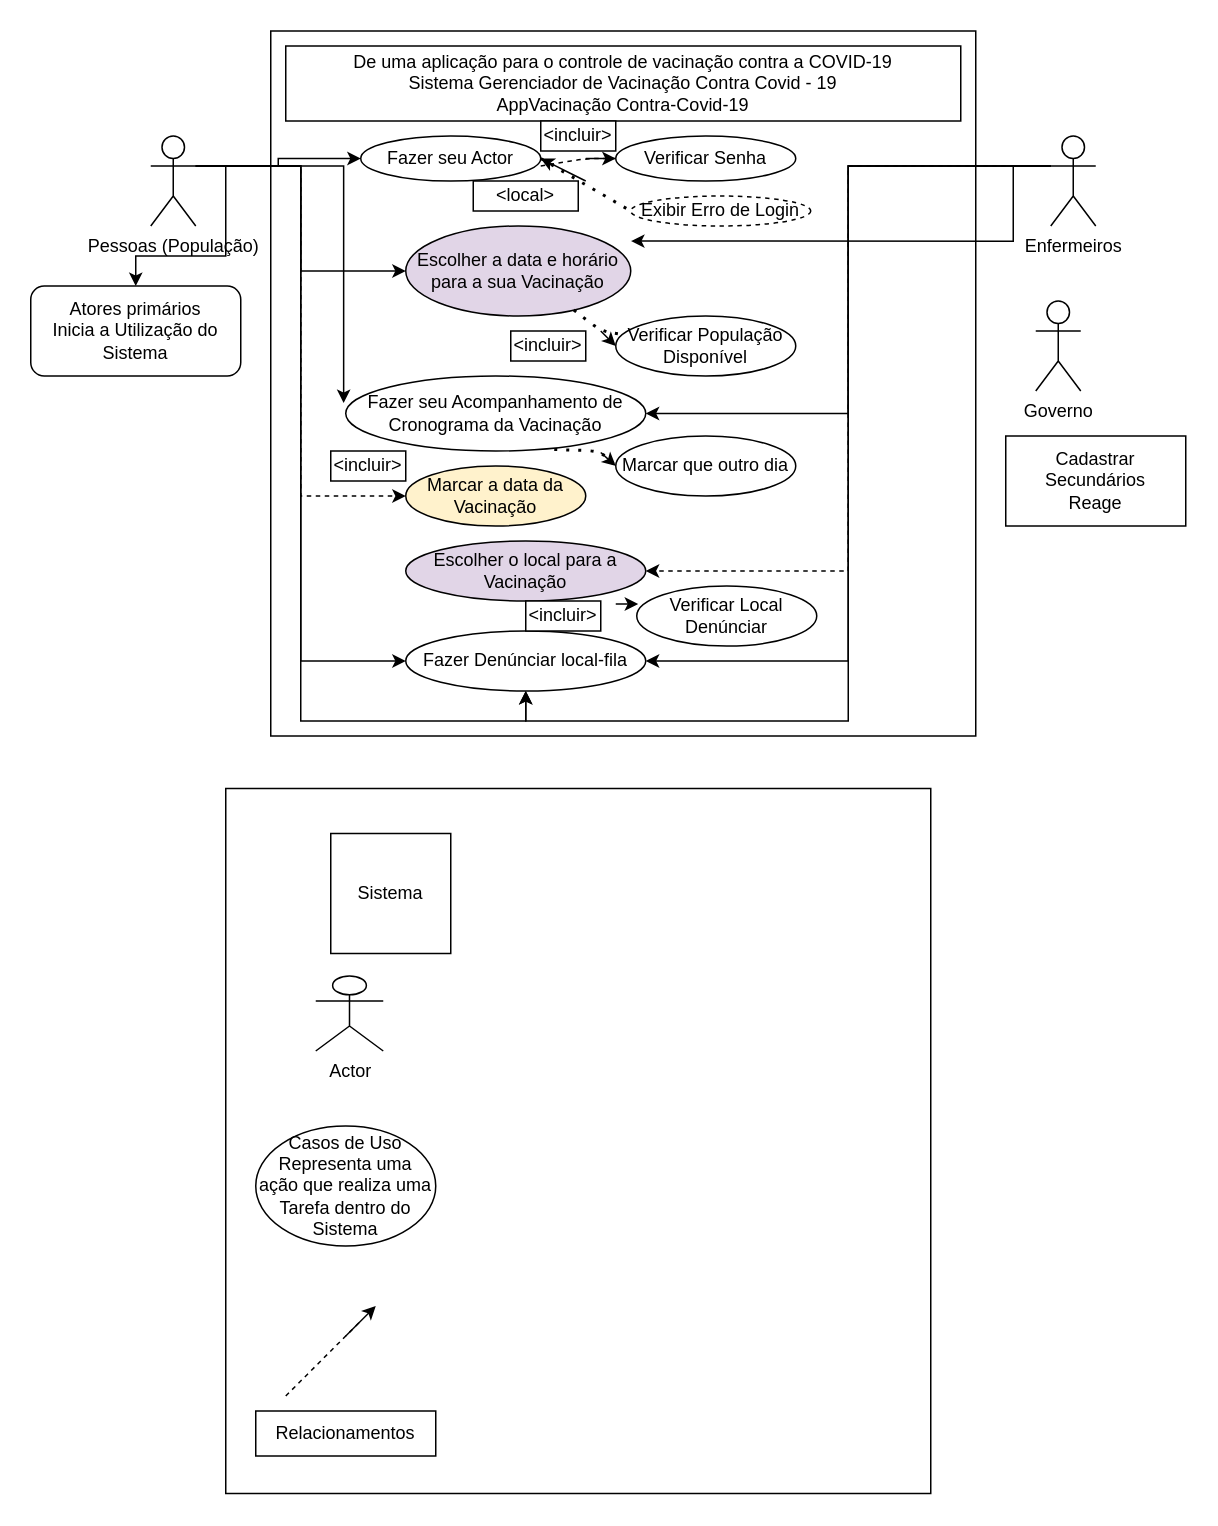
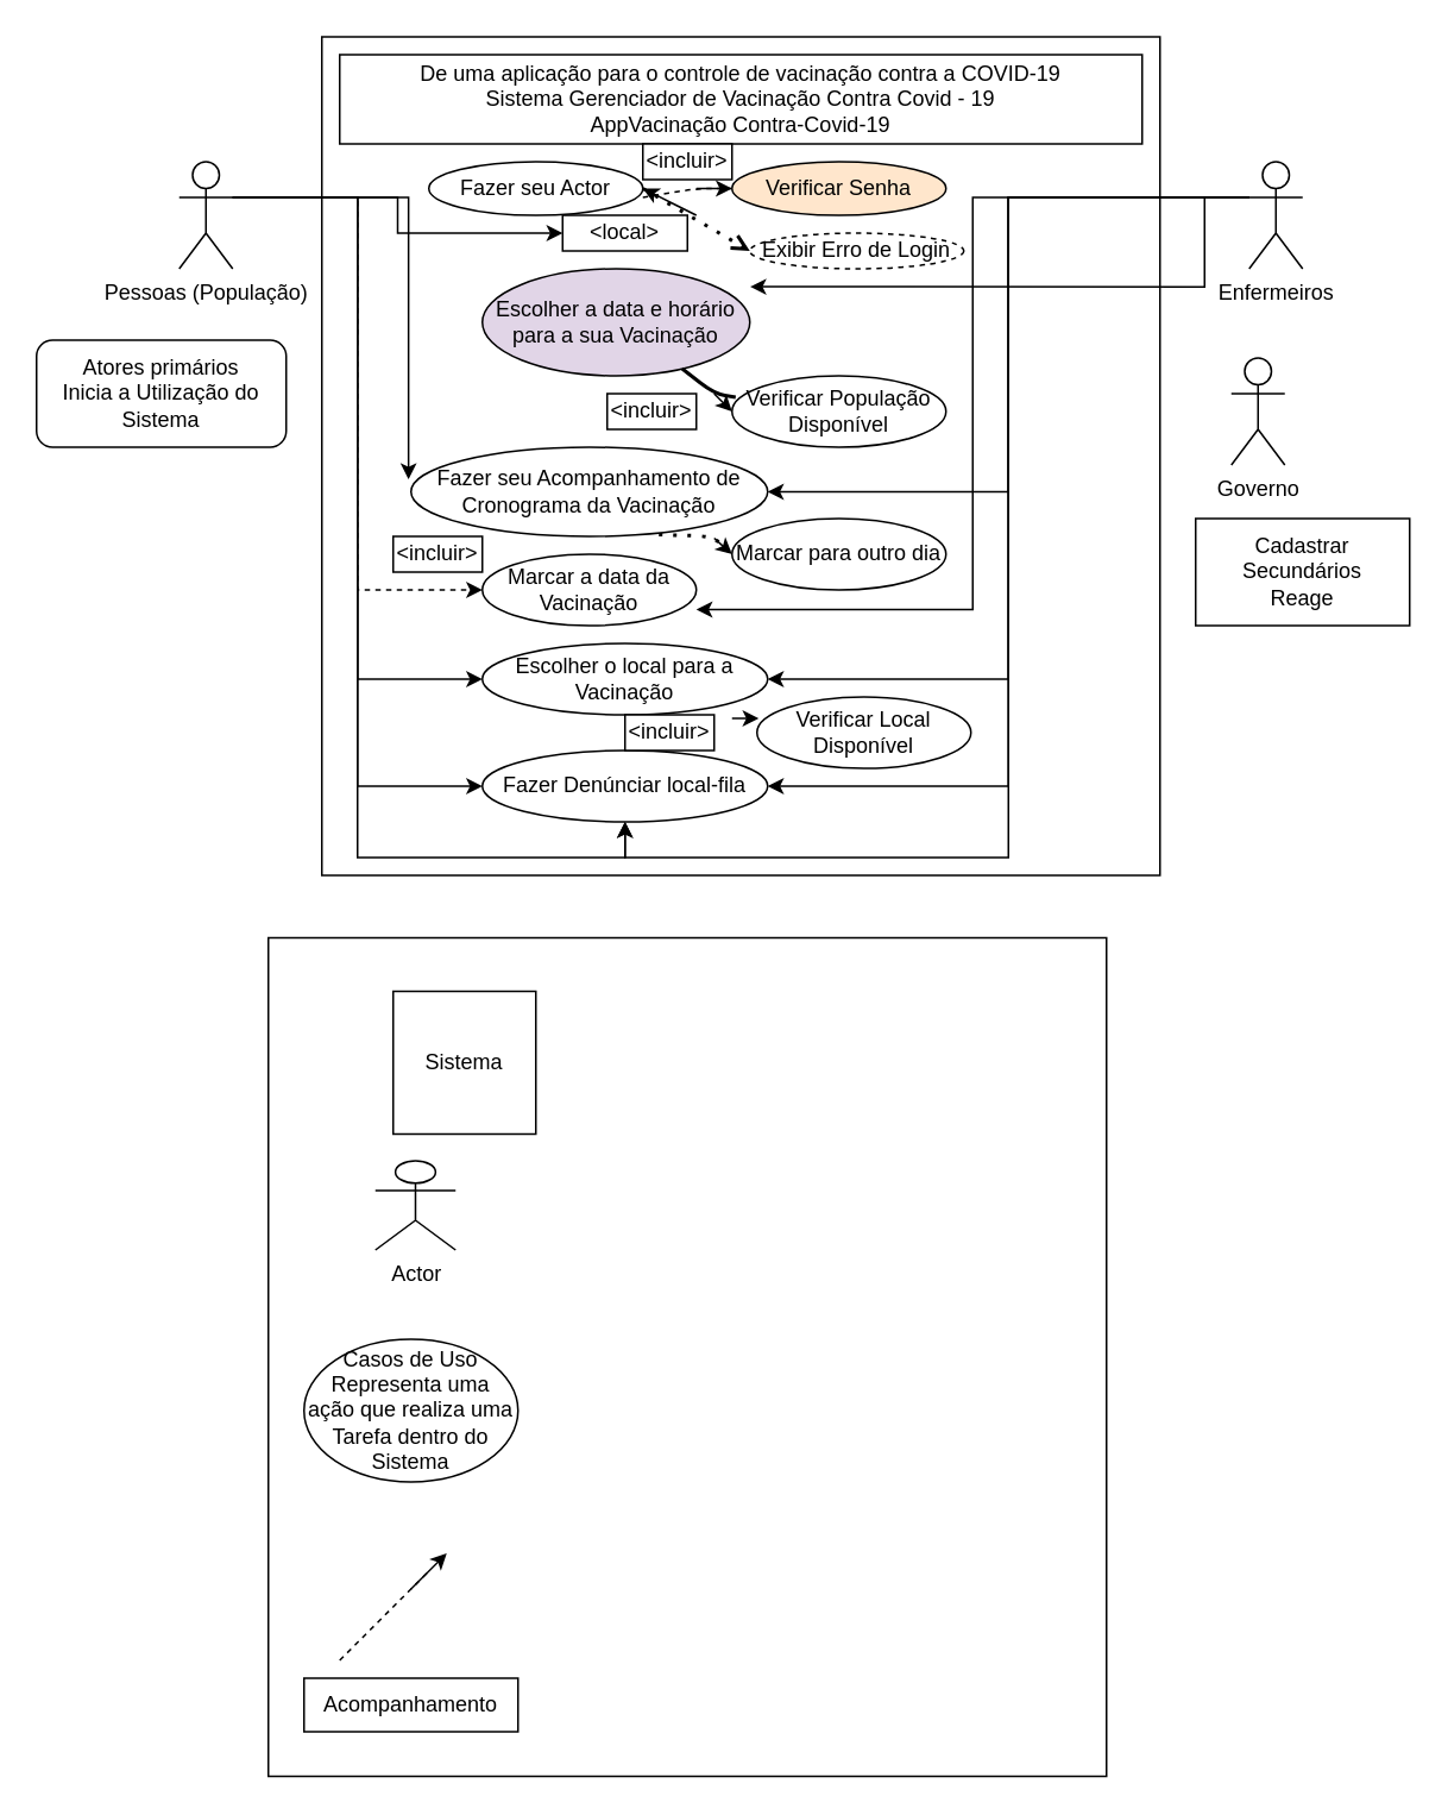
- <mxCell id="11" style="edgeStyle=orthogonalEdgeStyle;rounded=0;orthogonalLoop=1;jettySize=auto;html=1;exitX=1;exitY=0.333;exitDx=0;exitDy=0;exitPerimeter=0;" parent="1" source="18" target="29" edge="1"><mxGeometry relative="1" as="geometry" /></mxCell>
+ <mxCell id="11" style="edgeStyle=orthogonalEdgeStyle;rounded=0;orthogonalLoop=1;jettySize=auto;html=1;exitX=1;exitY=0.333;exitDx=0;exitDy=0;exitPerimeter=0;" parent="1" source="18" target="45" edge="1"><mxGeometry relative="1" as="geometry" /></mxCell>
- <mxCell id="35" value="Verificar Senha" style="ellipse;whiteSpace=wrap;html=1;" parent="1" vertex="1"><mxGeometry x="410" y="90" width="120" height="30" as="geometry" /></mxCell>
+ <mxCell id="35" value="Verificar Senha" style="ellipse;whiteSpace=wrap;html=1;fillColor=#ffe6cc;" parent="1" vertex="1"><mxGeometry x="410" y="90" width="120" height="30" as="geometry" /></mxCell>
- <mxCell id="43" value="" style="endArrow=none;dashed=1;html=1;dashPattern=1 3;strokeWidth=2;entryX=0;entryY=0.5;entryDx=0;entryDy=0;exitX=1;exitY=0.5;exitDx=0;exitDy=0;" parent="1" source="29" target="36" edge="1"><mxGeometry width="50" height="50" relative="1" as="geometry"><mxPoint x="400" y="250" as="sourcePoint" /><mxPoint x="450" y="200" as="targetPoint" /></mxGeometry></mxCell>
+ <mxCell id="43" value="" style="endArrow=open;dashed=1;html=1;dashPattern=1 3;strokeWidth=2;entryX=0;entryY=0.5;entryDx=0;entryDy=0;exitX=1;exitY=0.5;exitDx=0;exitDy=0;" parent="1" source="29" target="36" edge="1"><mxGeometry width="50" height="50" relative="1" as="geometry"><mxPoint x="400" y="250" as="sourcePoint" /><mxPoint x="450" y="200" as="targetPoint" /></mxGeometry></mxCell>
- <mxCell id="15" style="edgeStyle=orthogonalEdgeStyle;rounded=0;orthogonalLoop=1;jettySize=auto;html=1;exitX=1;exitY=0.333;exitDx=0;exitDy=0;exitPerimeter=0;" parent="1" source="18" target="27" edge="1"><mxGeometry relative="1" as="geometry" /></mxCell>
+ <mxCell id="15" style="edgeStyle=orthogonalEdgeStyle;rounded=0;orthogonalLoop=1;jettySize=auto;html=1;exitX=1;exitY=0.333;exitDx=0;exitDy=0;exitPerimeter=0;entryX=0;entryY=0.5;entryDx=0;entryDy=0;" parent="1" source="18" target="33" edge="1"><mxGeometry relative="1" as="geometry" /></mxCell>
- <mxCell id="12" style="edgeStyle=orthogonalEdgeStyle;rounded=0;orthogonalLoop=1;jettySize=auto;html=1;exitX=1;exitY=0.333;exitDx=0;exitDy=0;exitPerimeter=0;" parent="1" source="18" target="30" edge="1"><mxGeometry relative="1" as="geometry" /></mxCell>
- <mxCell id="46" value="" style="endArrow=none;dashed=1;html=1;dashPattern=1 3;strokeWidth=2;exitX=0.747;exitY=0.933;exitDx=0;exitDy=0;exitPerimeter=0;entryX=0.017;entryY=0.3;entryDx=0;entryDy=0;entryPerimeter=0;" parent="1" source="30" target="37" edge="1"><mxGeometry width="50" height="50" relative="1" as="geometry"><mxPoint x="400" y="250" as="sourcePoint" /><mxPoint x="450" y="200" as="targetPoint" /><Array as="points"><mxPoint x="400" y="220" /></Array></mxGeometry></mxCell>
+ <mxCell id="46" value="" style="endArrow=none;dashed=0;html=1;dashPattern=1 3;strokeWidth=2;exitX=0.747;exitY=0.933;exitDx=0;exitDy=0;exitPerimeter=0;entryX=0.017;entryY=0.3;entryDx=0;entryDy=0;entryPerimeter=0;" parent="1" source="30" target="37" edge="1"><mxGeometry width="50" height="50" relative="1" as="geometry"><mxPoint x="400" y="250" as="sourcePoint" /><mxPoint x="450" y="200" as="targetPoint" /><Array as="points"><mxPoint x="400" y="220" /></Array></mxGeometry></mxCell>
+ <mxCell id="21" style="edgeStyle=orthogonalEdgeStyle;rounded=0;orthogonalLoop=1;jettySize=auto;html=1;exitX=0;exitY=0.333;exitDx=0;exitDy=0;exitPerimeter=0;entryX=1;entryY=0.775;entryDx=0;entryDy=0;entryPerimeter=0;" parent="1" source="25" target="32" edge="1"><mxGeometry relative="1" as="geometry" /></mxCell>
- <mxCell id="39" value="Marcar que outro dia" style="ellipse;whiteSpace=wrap;html=1;" parent="1" vertex="1"><mxGeometry x="410" y="290" width="120" height="40" as="geometry" /></mxCell>
+ <mxCell id="39" value="Marcar para outro dia" style="ellipse;whiteSpace=wrap;html=1;" parent="1" vertex="1"><mxGeometry x="410" y="290" width="120" height="40" as="geometry" /></mxCell>
- <mxCell id="32" value="Marcar a data da Vacinação" style="ellipse;whiteSpace=wrap;html=1;fillColor=#fff2cc;" parent="1" vertex="1"><mxGeometry x="270" y="310" width="120" height="40" as="geometry" /></mxCell>
+ <mxCell id="32" value="Marcar a data da Vacinação" style="ellipse;whiteSpace=wrap;html=1;" parent="1" vertex="1"><mxGeometry x="270" y="310" width="120" height="40" as="geometry" /></mxCell>
- <mxCell id="33" value="Escolher o local para a Vacinação" style="ellipse;whiteSpace=wrap;html=1;fillColor=#e1d5e7;" parent="1" vertex="1"><mxGeometry x="270" y="360" width="160" height="40" as="geometry" /></mxCell>
+ <mxCell id="33" value="Escolher o local para a Vacinação" style="ellipse;whiteSpace=wrap;html=1;" parent="1" vertex="1"><mxGeometry x="270" y="360" width="160" height="40" as="geometry" /></mxCell>
- <mxCell id="22" style="edgeStyle=orthogonalEdgeStyle;rounded=0;orthogonalLoop=1;jettySize=auto;html=1;exitX=0;exitY=0.333;exitDx=0;exitDy=0;exitPerimeter=0;entryX=1;entryY=0.5;entryDx=0;entryDy=0;dashed=1;" parent="1" source="25" target="33" edge="1"><mxGeometry relative="1" as="geometry" /></mxCell>
+ <mxCell id="22" style="edgeStyle=orthogonalEdgeStyle;rounded=0;orthogonalLoop=1;jettySize=auto;html=1;exitX=0;exitY=0.333;exitDx=0;exitDy=0;exitPerimeter=0;entryX=1;entryY=0.5;entryDx=0;entryDy=0;" parent="1" source="25" target="33" edge="1"><mxGeometry relative="1" as="geometry" /></mxCell>
- <mxCell id="38" value="Verificar Local Denúnciar" style="ellipse;whiteSpace=wrap;html=1;" parent="1" vertex="1"><mxGeometry x="424" y="390" width="120" height="40" as="geometry" /></mxCell>
+ <mxCell id="38" value="Verificar Local Disponível" style="ellipse;whiteSpace=wrap;html=1;" parent="1" vertex="1"><mxGeometry x="424" y="390" width="120" height="40" as="geometry" /></mxCell>
- <mxCell id="10" value="Relacionamentos" style="rounded=0;whiteSpace=wrap;html=1;" parent="1" vertex="1"><mxGeometry x="170" y="940" width="120" height="30" as="geometry" /></mxCell>
+ <mxCell id="10" value="Acompanhamento" style="rounded=0;whiteSpace=wrap;html=1;" parent="1" vertex="1"><mxGeometry x="170" y="940" width="120" height="30" as="geometry" /></mxCell>
